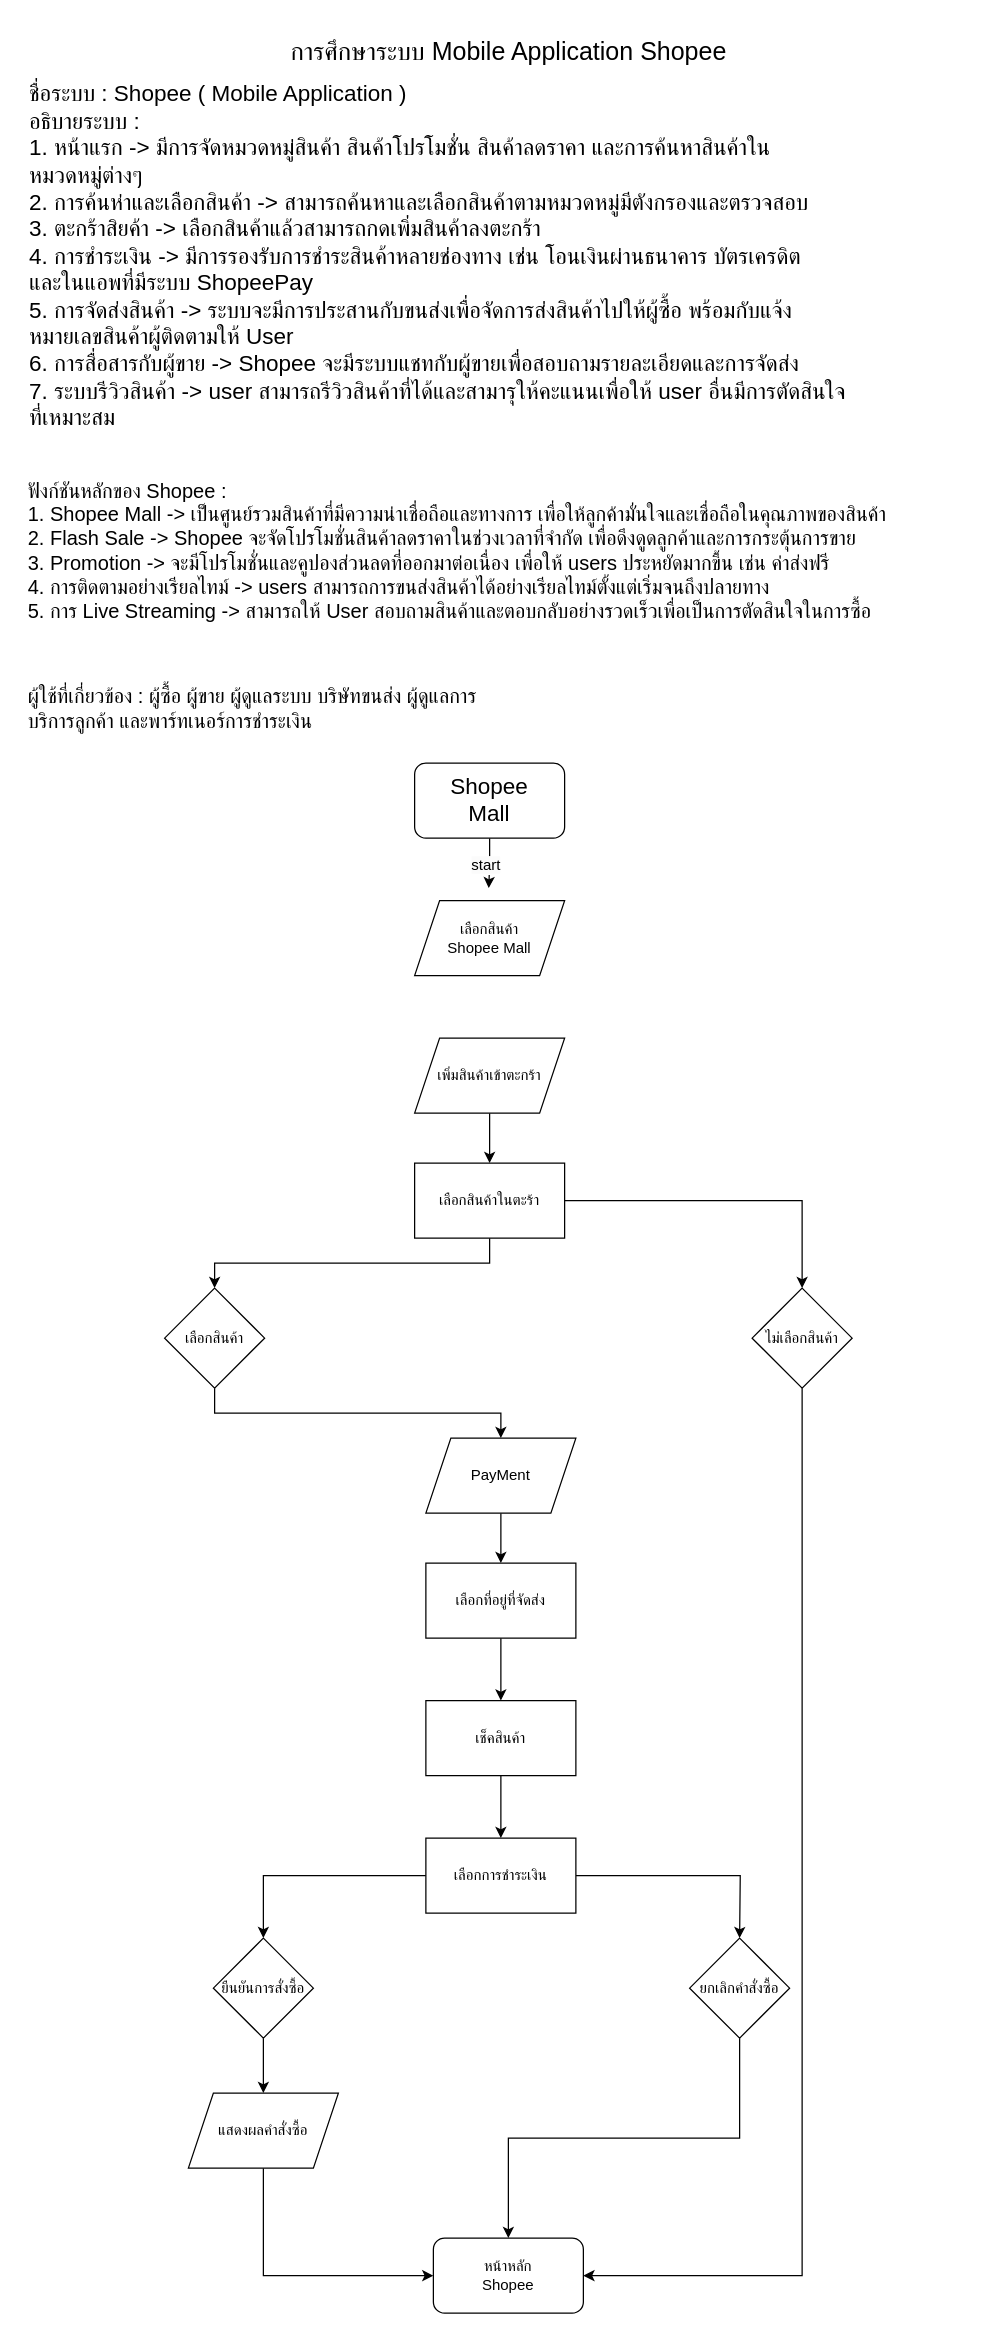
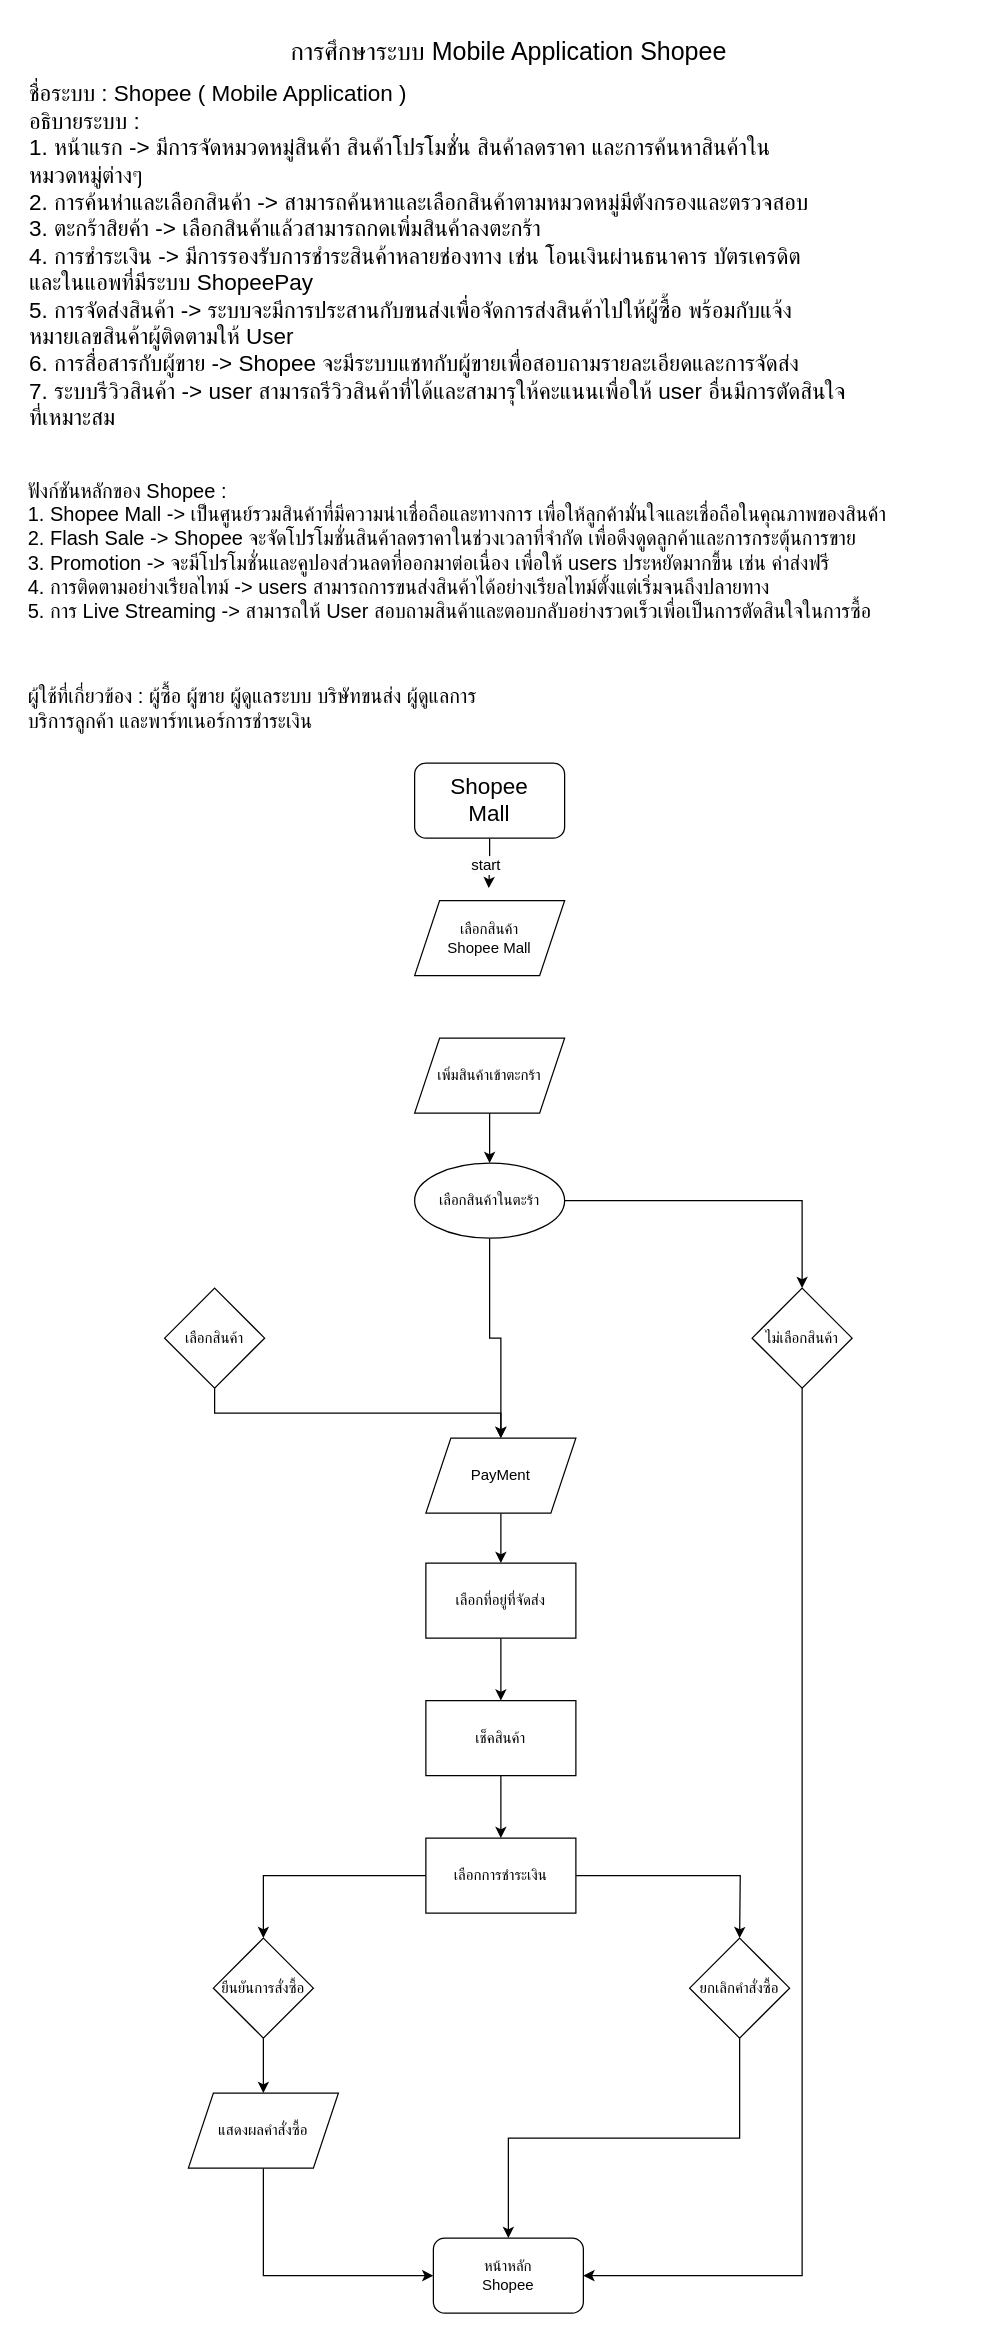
- <mxCell id="14" value="เลือกสินค้าในตะร้า" style="rounded=0;whiteSpace=wrap;html=1;" vertex="1" parent="1"><mxGeometry x="330.997" y="930" width="120" height="60" as="geometry" /></mxCell>
+ <mxCell id="14" value="เลือกสินค้าในตะร้า" style="ellipse;whiteSpace=wrap;html=1;" vertex="1" parent="1"><mxGeometry x="330.997" y="930" width="120" height="60" as="geometry" /></mxCell>
- <mxCell id="12" style="edgeStyle=orthogonalEdgeStyle;rounded=0;orthogonalLoop=1;jettySize=auto;html=1;exitX=0.5;exitY=1;exitDx=0;exitDy=0;entryX=0.5;entryY=0;entryDx=0;entryDy=0;" edge="1" parent="1" source="14" target="16"><mxGeometry relative="1" as="geometry"><mxPoint x="390.667" y="1040" as="targetPoint" /></mxGeometry></mxCell>
+ <mxCell id="12" style="edgeStyle=orthogonalEdgeStyle;rounded=0;orthogonalLoop=1;jettySize=auto;html=1;exitX=0.5;exitY=1;exitDx=0;exitDy=0;" edge="1" parent="1" source="14" target="18"><mxGeometry relative="1" as="geometry"><mxPoint x="390.667" y="1040" as="targetPoint" /></mxGeometry></mxCell>
